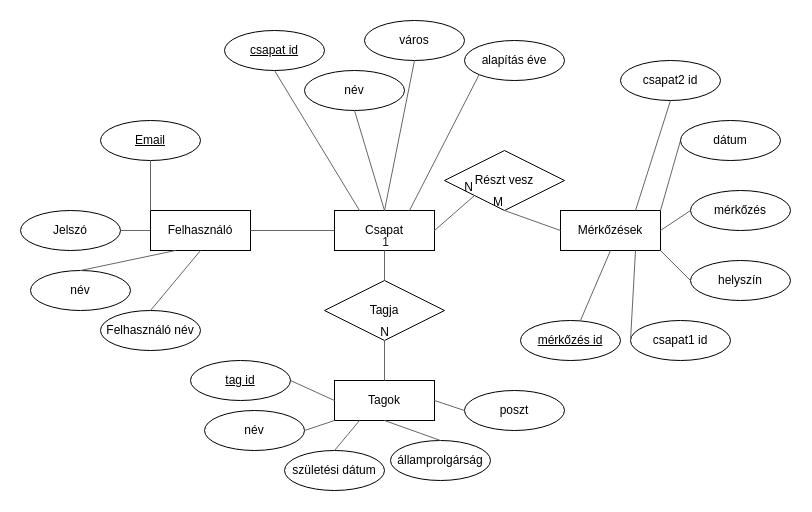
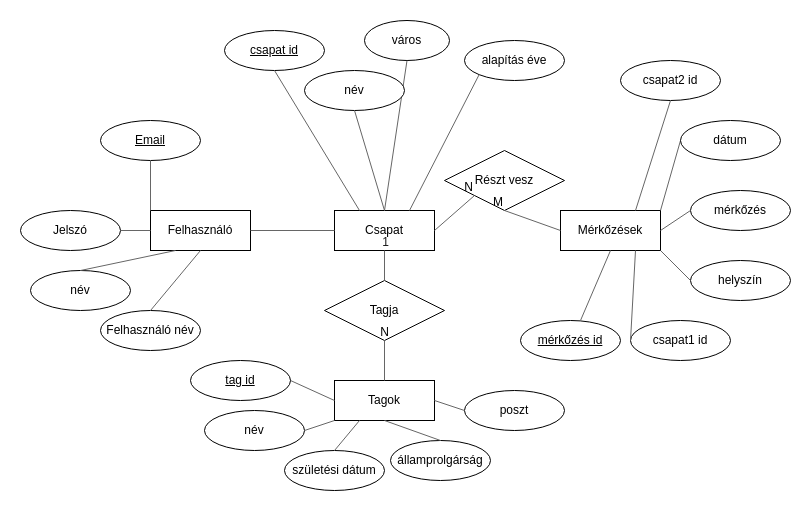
- <mxCell id="11" value="város" style="ellipse;whiteSpace=wrap;html=1;align=center;" parent="1" vertex="1"><mxGeometry x="364" y="20" width="100" height="40" as="geometry" /></mxCell>
+ <mxCell id="11" value="város" style="ellipse;whiteSpace=wrap;html=1;align=center;" parent="1" vertex="1"><mxGeometry x="364" y="20" width="85" height="40" as="geometry" /></mxCell>
